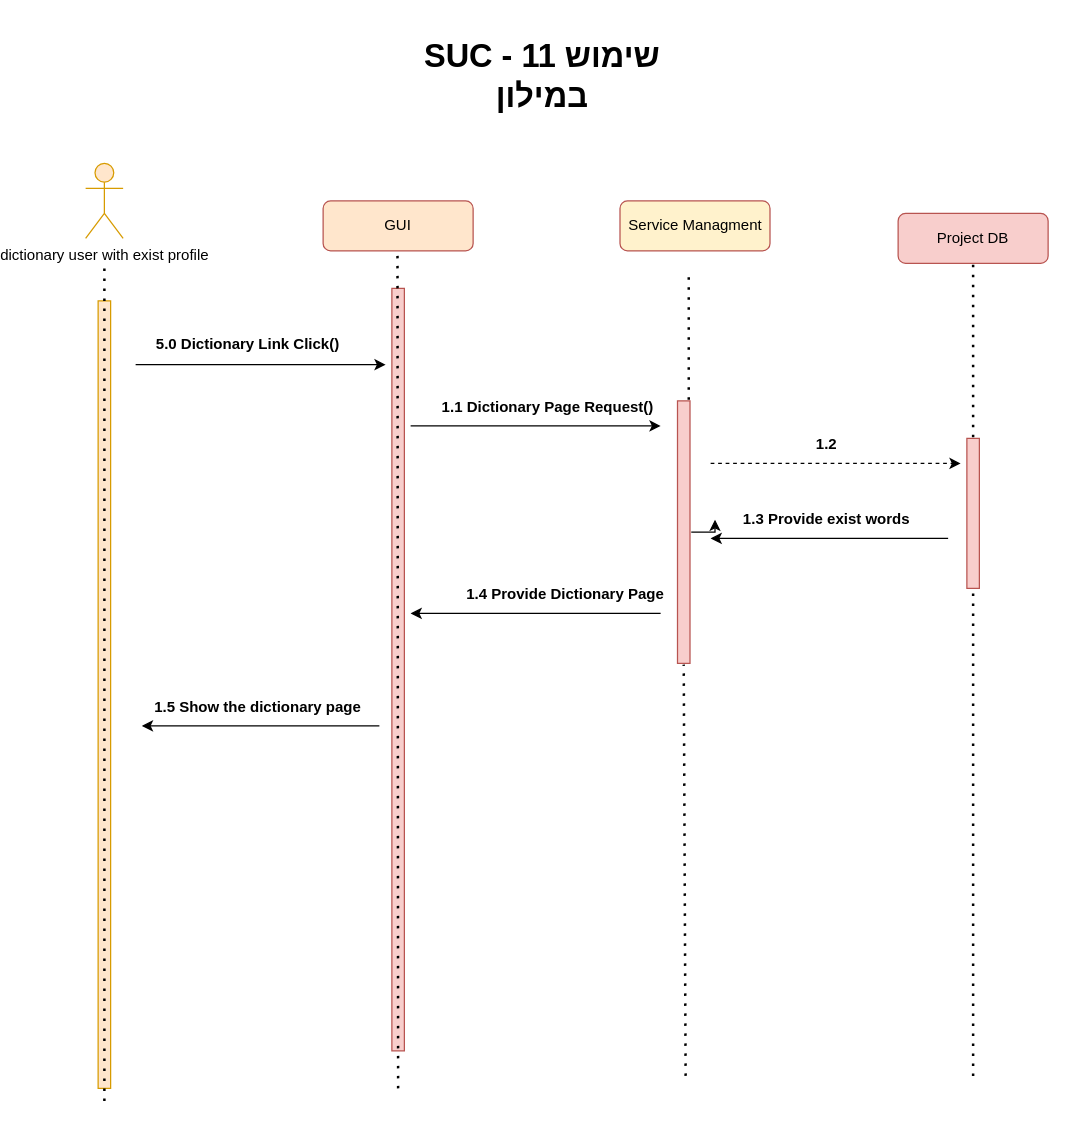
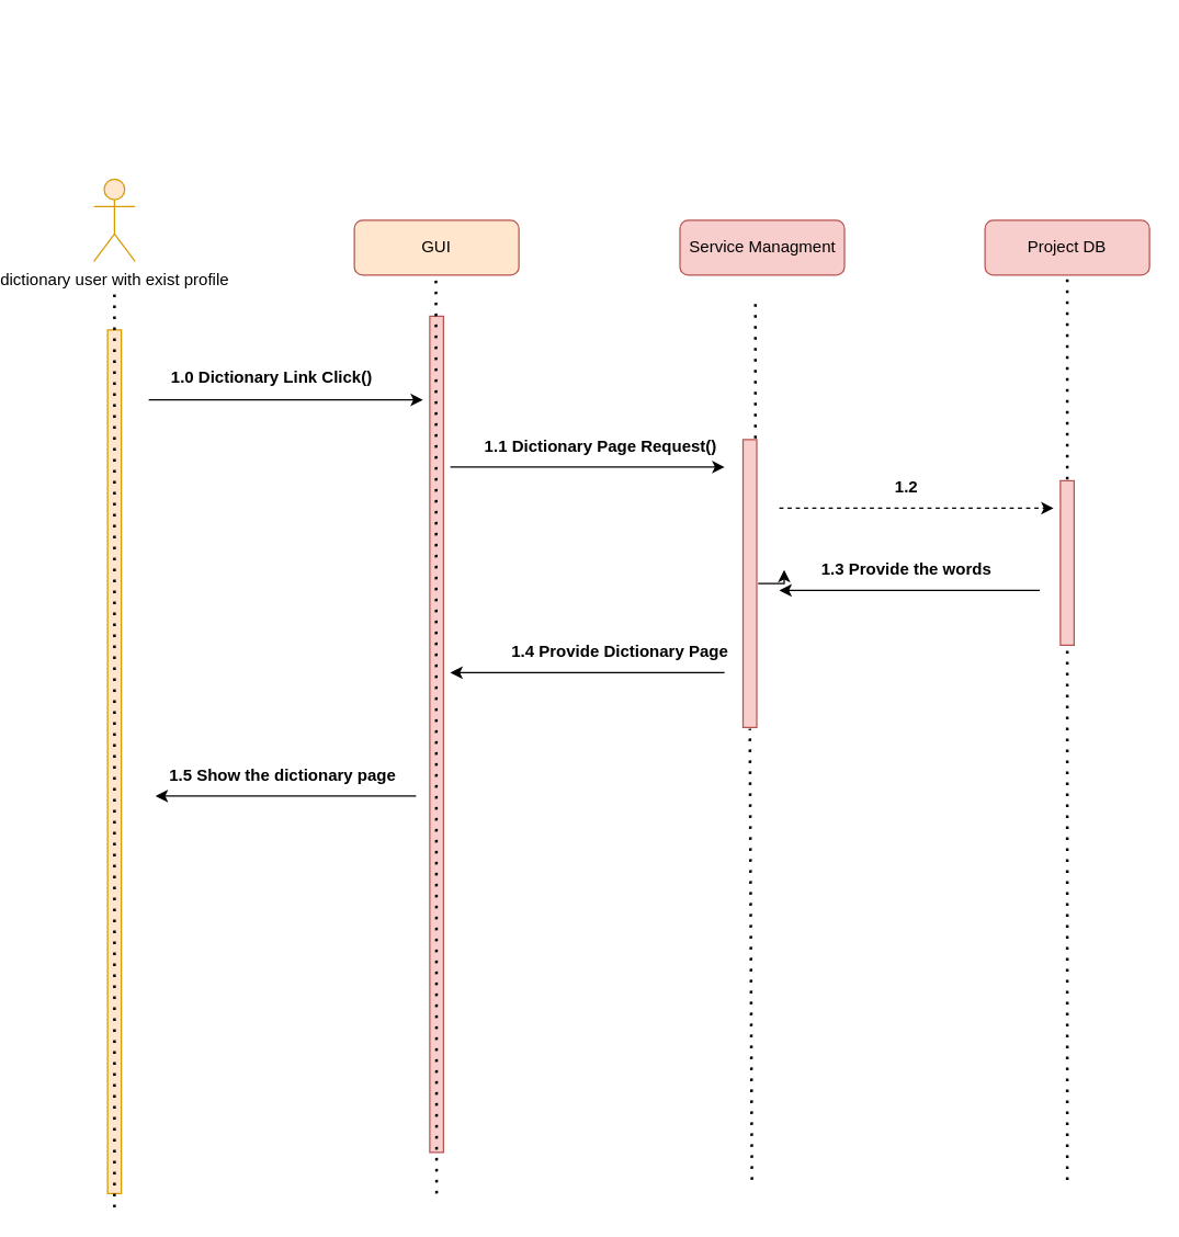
- <mxCell id="4" value="SUC - 11 שימוש במילון" style="text;html=1;strokeColor=none;fillColor=none;align=center;verticalAlign=middle;whiteSpace=wrap;rounded=0;fontStyle=1;fontSize=26;" parent="1" vertex="1"><mxGeometry x="257.5" y="20" width="255" height="80" as="geometry" /></mxCell>
- <mxCell id="2" value="Service Managment" style="rounded=1;whiteSpace=wrap;html=1;fillColor=#fff2cc;strokeColor=#b85450;" parent="1" vertex="1"><mxGeometry x="447.5" y="160" width="120" height="40" as="geometry" /></mxCell>
+ <mxCell id="2" value="Service Managment" style="rounded=1;whiteSpace=wrap;html=1;fillColor=#f8cecc;strokeColor=#b85450;" parent="1" vertex="1"><mxGeometry x="447.5" y="160" width="120" height="40" as="geometry" /></mxCell>
- <mxCell id="12" value="Project DB" style="rounded=1;whiteSpace=wrap;html=1;fillColor=#f8cecc;strokeColor=#b85450;" parent="1" vertex="1"><mxGeometry x="670" y="170" width="120" height="40" as="geometry" /></mxCell>
+ <mxCell id="12" value="Project DB" style="rounded=1;whiteSpace=wrap;html=1;fillColor=#f8cecc;strokeColor=#b85450;" parent="1" vertex="1"><mxGeometry x="670" y="160" width="120" height="40" as="geometry" /></mxCell>
- <mxCell id="6" value="&lt;font style=&quot;font-size: 12px&quot;&gt;5.0 Dictionary Link Click()&lt;/font&gt;" style="text;html=1;strokeColor=none;fillColor=none;align=center;verticalAlign=middle;whiteSpace=wrap;rounded=0;shadow=0;glass=0;sketch=0;fontSize=12;fontStyle=1" parent="1" vertex="1"><mxGeometry x="60" y="270" width="180" height="10" as="geometry" /></mxCell>
+ <mxCell id="6" value="&lt;font style=&quot;font-size: 12px&quot;&gt;1.0 Dictionary Link Click()&lt;/font&gt;" style="text;html=1;strokeColor=none;fillColor=none;align=center;verticalAlign=middle;whiteSpace=wrap;rounded=0;shadow=0;glass=0;sketch=0;fontSize=12;fontStyle=1" parent="1" vertex="1"><mxGeometry x="60" y="270" width="180" height="10" as="geometry" /></mxCell>
- <mxCell id="19" value="&lt;font style=&quot;font-size: 12px&quot;&gt;1.3 Provide exist words&lt;/font&gt;" style="text;html=1;strokeColor=none;fillColor=none;align=center;verticalAlign=middle;whiteSpace=wrap;rounded=0;shadow=0;glass=0;sketch=0;fontSize=12;fontStyle=1" parent="1" vertex="1"><mxGeometry x="512.5" y="410" width="200" height="10" as="geometry" /></mxCell>
+ <mxCell id="19" value="&lt;font style=&quot;font-size: 12px&quot;&gt;1.3 Provide the words&lt;/font&gt;" style="text;html=1;strokeColor=none;fillColor=none;align=center;verticalAlign=middle;whiteSpace=wrap;rounded=0;shadow=0;glass=0;sketch=0;fontSize=12;fontStyle=1" parent="1" vertex="1"><mxGeometry x="512.5" y="410" width="200" height="10" as="geometry" /></mxCell>
